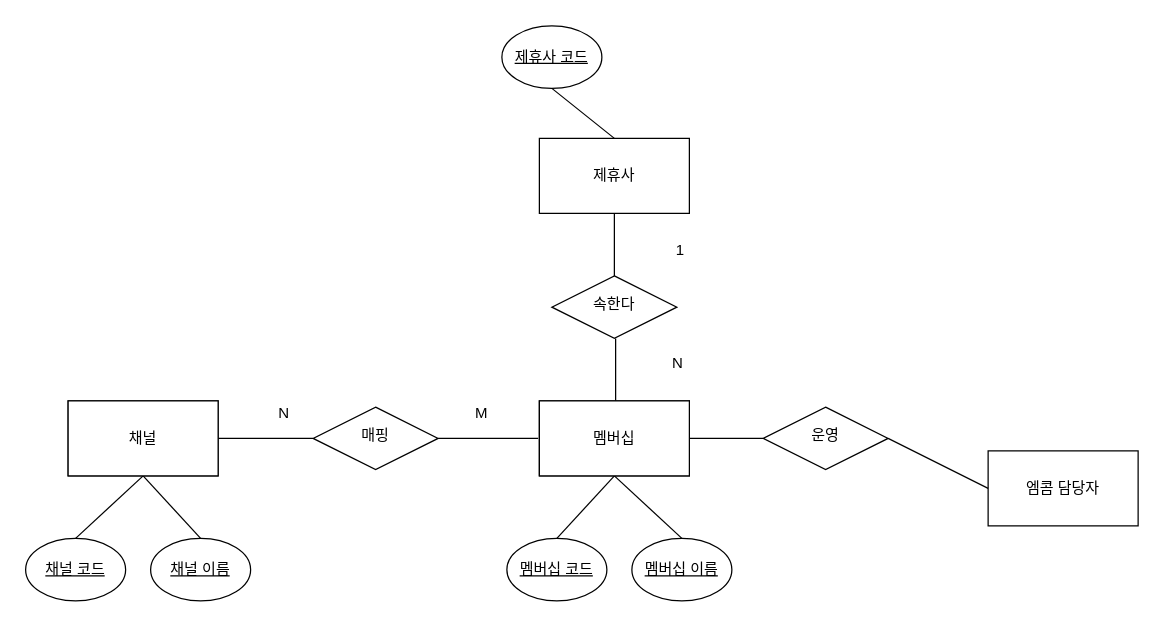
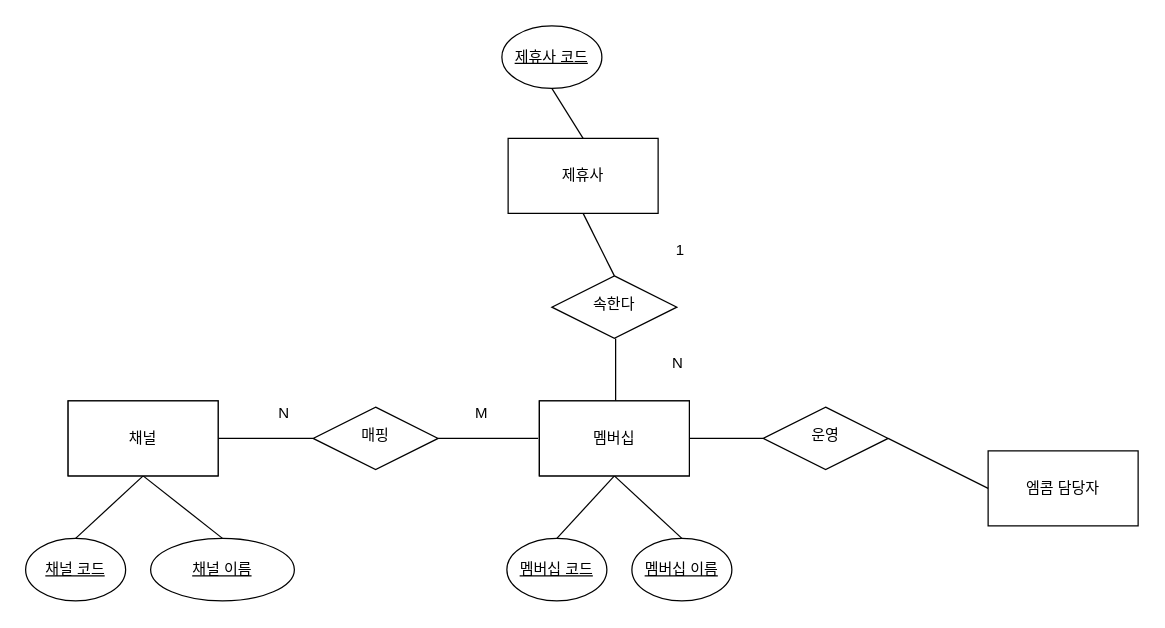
- <mxCell id="16" value="제휴사" style="rounded=0;whiteSpace=wrap;html=1;" vertex="1" parent="1"><mxGeometry x="431" y="110" width="120" height="60" as="geometry" /></mxCell>
+ <mxCell id="16" value="제휴사" style="rounded=0;whiteSpace=wrap;html=1;" vertex="1" parent="1"><mxGeometry x="406" y="110" width="120" height="60" as="geometry" /></mxCell>
- <mxCell id="6" value="&lt;u&gt;채널 이름&lt;/u&gt;" style="ellipse;whiteSpace=wrap;html=1;" vertex="1" parent="1"><mxGeometry x="120" y="430" width="80" height="50" as="geometry" /></mxCell>
+ <mxCell id="6" value="&lt;u&gt;채널 이름&lt;/u&gt;" style="ellipse;whiteSpace=wrap;html=1;" vertex="1" parent="1"><mxGeometry x="120" y="430" width="115" height="50" as="geometry" /></mxCell>
